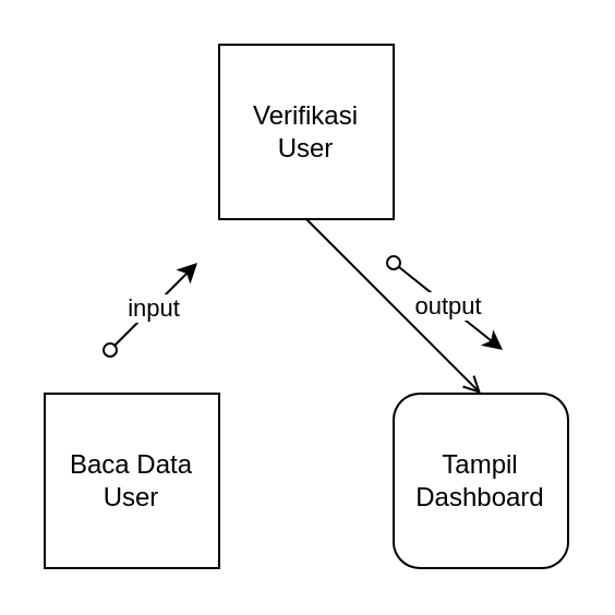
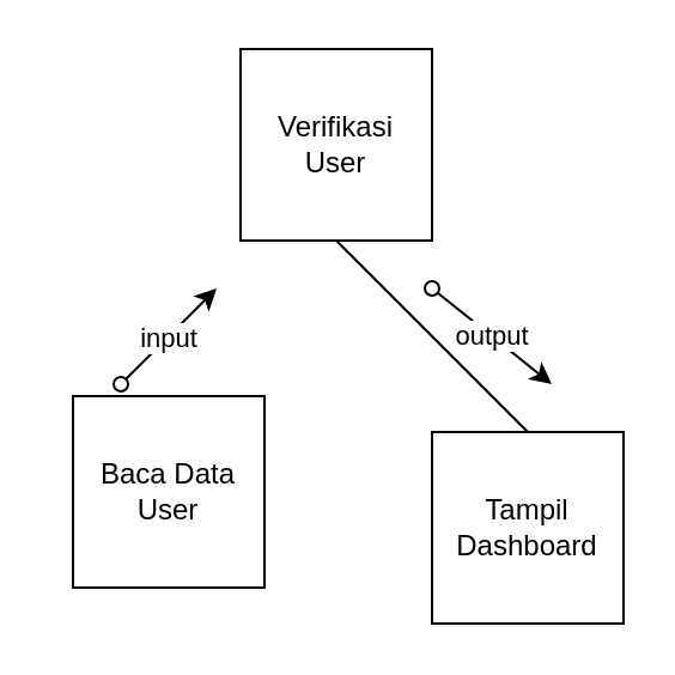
- <mxCell id="2" style="rounded=0;orthogonalLoop=1;jettySize=auto;html=1;exitX=0.5;exitY=1;exitDx=0;exitDy=0;entryX=0.5;entryY=0;entryDx=0;entryDy=0;endArrow=open;endFill=0;" parent="1" source="3" target="5" edge="1"><mxGeometry relative="1" as="geometry" /></mxCell>
+ <mxCell id="2" style="rounded=0;orthogonalLoop=1;jettySize=auto;html=1;exitX=0.5;exitY=1;exitDx=0;exitDy=0;entryX=0.5;entryY=0;entryDx=0;entryDy=0;endArrow=none;endFill=0;" parent="1" source="3" target="5" edge="1"><mxGeometry relative="1" as="geometry" /></mxCell>
- <mxCell id="4" value="Baca Data User" style="whiteSpace=wrap;html=1;aspect=fixed;" parent="1" vertex="1"><mxGeometry x="20" y="180" width="80" height="80" as="geometry" /></mxCell>
+ <mxCell id="4" value="Baca Data User" style="whiteSpace=wrap;html=1;aspect=fixed;" parent="1" vertex="1"><mxGeometry x="30" y="165" width="80" height="80" as="geometry" /></mxCell>
- <mxCell id="5" value="Tampil Dashboard" style="whiteSpace=wrap;html=1;aspect=fixed;rounded=1;" parent="1" vertex="1"><mxGeometry x="180" y="180" width="80" height="80" as="geometry" /></mxCell>
+ <mxCell id="5" value="Tampil Dashboard" style="whiteSpace=wrap;html=1;aspect=fixed;" parent="1" vertex="1"><mxGeometry x="180" y="180" width="80" height="80" as="geometry" /></mxCell>
